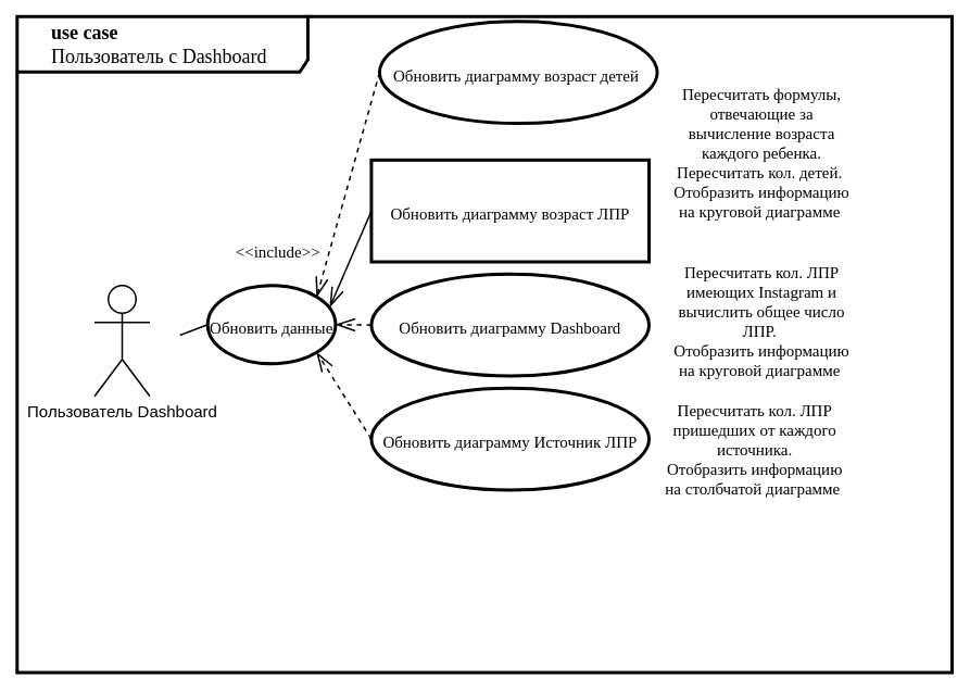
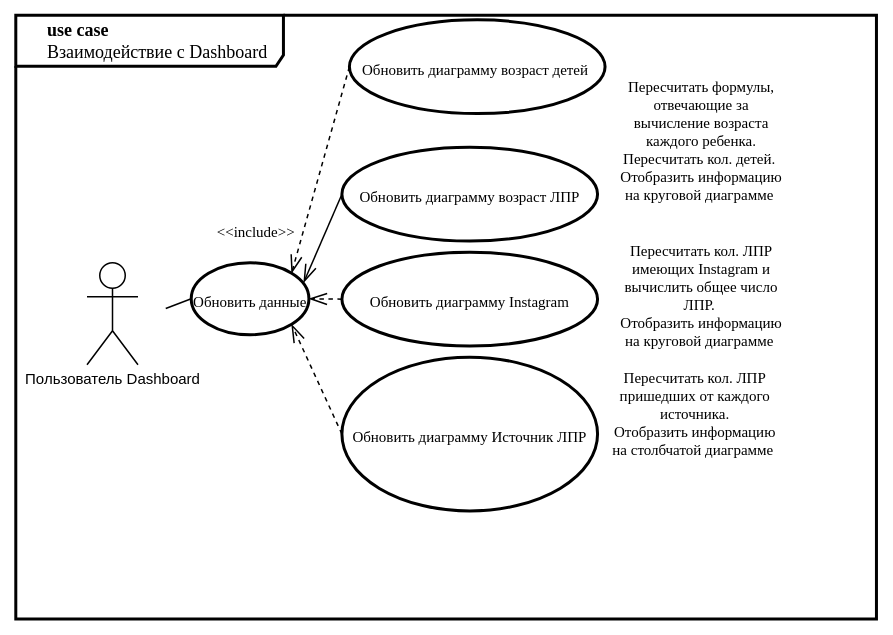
- <mxCell id="2" value="&lt;blockquote style=&quot;margin: 0px 0px 0px 40px ; border: none ; padding: 0px ; font-size: 24px&quot;&gt;&lt;b&gt;use case &lt;br&gt;&lt;/b&gt;Пользователь с Dashboard&lt;/blockquote&gt;" style="shape=umlFrame;whiteSpace=wrap;html=1;fillColor=none;strokeWidth=4;strokeColor=#000000;fontFamily=Times New Roman;fontSize=30;width=357;height=68;fontColor=#000000;align=left;" parent="1" vertex="1"><mxGeometry x="20" y="20" width="1148" height="805" as="geometry" /></mxCell>
+ <mxCell id="2" value="&lt;blockquote style=&quot;margin: 0px 0px 0px 40px ; border: none ; padding: 0px ; font-size: 24px&quot;&gt;&lt;b&gt;use case &lt;br&gt;&lt;/b&gt;Взаимодействие с Dashboard&lt;/blockquote&gt;" style="shape=umlFrame;whiteSpace=wrap;html=1;fillColor=none;strokeWidth=4;strokeColor=#000000;fontFamily=Times New Roman;fontSize=30;width=357;height=68;fontColor=#000000;align=left;" parent="1" vertex="1"><mxGeometry x="20" y="20" width="1148" height="805" as="geometry" /></mxCell>
- <mxCell id="11" value="&lt;span style=&quot;text-align: left&quot;&gt;&lt;font style=&quot;font-size: 20px&quot;&gt;Обновить диаграмму возраст ЛПР&lt;/font&gt;&lt;/span&gt;" style="whiteSpace=wrap;html=1;strokeColor=#000000;strokeWidth=4;fillColor=none;fontFamily=Times New Roman;fontSize=30;fontColor=#000000;align=center;rounded=0;" parent="1" vertex="1"><mxGeometry x="455" y="196" width="341" height="125" as="geometry" /></mxCell>
+ <mxCell id="11" value="&lt;span style=&quot;text-align: left&quot;&gt;&lt;font style=&quot;font-size: 20px&quot;&gt;Обновить диаграмму возраст ЛПР&lt;/font&gt;&lt;/span&gt;" style="ellipse;whiteSpace=wrap;html=1;strokeColor=#000000;strokeWidth=4;fillColor=none;fontFamily=Times New Roman;fontSize=30;fontColor=#000000;align=center;" parent="1" vertex="1"><mxGeometry x="455" y="196" width="341" height="125" as="geometry" /></mxCell>
- <mxCell id="12" value="&lt;span style=&quot;text-align: left&quot;&gt;&lt;font style=&quot;font-size: 20px&quot;&gt;Обновить диаграмму Dashboard&lt;/font&gt;&lt;/span&gt;" style="ellipse;whiteSpace=wrap;html=1;strokeColor=#000000;strokeWidth=4;fillColor=none;fontFamily=Times New Roman;fontSize=30;fontColor=#000000;align=center;" parent="1" vertex="1"><mxGeometry x="455" y="336" width="341" height="125" as="geometry" /></mxCell>
+ <mxCell id="12" value="&lt;span style=&quot;text-align: left&quot;&gt;&lt;font style=&quot;font-size: 20px&quot;&gt;Обновить диаграмму Instagram&lt;/font&gt;&lt;/span&gt;" style="ellipse;whiteSpace=wrap;html=1;strokeColor=#000000;strokeWidth=4;fillColor=none;fontFamily=Times New Roman;fontSize=30;fontColor=#000000;align=center;" parent="1" vertex="1"><mxGeometry x="455" y="336" width="341" height="125" as="geometry" /></mxCell>
- <mxCell id="14" value="&lt;span style=&quot;text-align: left&quot;&gt;&lt;font style=&quot;font-size: 20px&quot;&gt;Обновить диаграмму Источник ЛПР&lt;/font&gt;&lt;/span&gt;" style="ellipse;whiteSpace=wrap;html=1;strokeColor=#000000;strokeWidth=4;fillColor=none;fontFamily=Times New Roman;fontSize=30;fontColor=#000000;align=center;" parent="1" vertex="1"><mxGeometry x="455" y="476" width="341" height="125" as="geometry" /></mxCell>
+ <mxCell id="14" value="&lt;span style=&quot;text-align: left&quot;&gt;&lt;font style=&quot;font-size: 20px&quot;&gt;Обновить диаграмму Источник ЛПР&lt;/font&gt;&lt;/span&gt;" style="ellipse;whiteSpace=wrap;html=1;strokeColor=#000000;strokeWidth=4;fillColor=none;fontFamily=Times New Roman;fontSize=30;fontColor=#000000;align=center;" parent="1" vertex="1"><mxGeometry x="455" y="476" width="341" height="205" as="geometry" /></mxCell>
